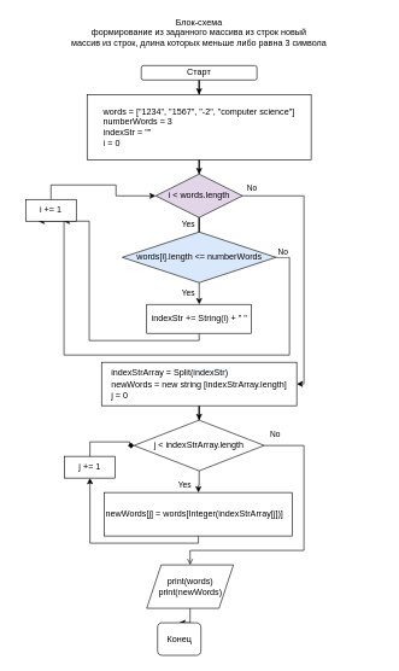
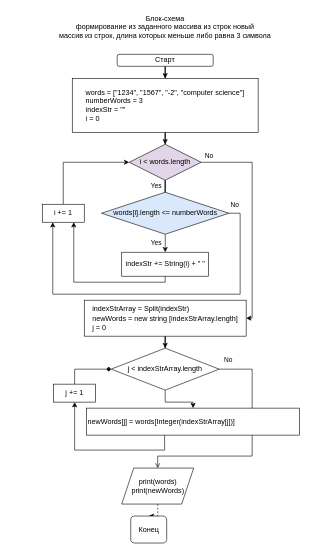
- <mxCell id="13" value="i += 1" style="rounded=0;whiteSpace=wrap;html=1;" parent="1" vertex="1"><mxGeometry x="35" y="275" width="70" height="30" as="geometry" /></mxCell>
+ <mxCell id="13" value="i += 1" style="rounded=0;whiteSpace=wrap;html=1;" parent="1" vertex="1"><mxGeometry x="70" y="340" width="70" height="30" as="geometry" /></mxCell>
- <mxCell id="25" value="j += 1" style="rounded=0;whiteSpace=wrap;html=1;" parent="1" vertex="1"><mxGeometry x="89" y="630" width="70" height="30" as="geometry" /></mxCell>
+ <mxCell id="25" value="j += 1" style="rounded=0;whiteSpace=wrap;html=1;" parent="1" vertex="1"><mxGeometry x="89" y="640" width="70" height="30" as="geometry" /></mxCell>
- <mxCell id="23" value="&lt;span style=&quot;background-color: rgb(255, 255, 255);&quot;&gt;newWords[j] =&amp;nbsp;&lt;/span&gt;words[Integer(&lt;span style=&quot;background-color: rgb(255, 255, 255);&quot;&gt;indexStrArray[j])]&lt;/span&gt;" style="rounded=0;whiteSpace=wrap;html=1;fontFamily=Helvetica;align=left;" parent="1" vertex="1"><mxGeometry x="144" y="680" width="260" height="60" as="geometry" /></mxCell>
+ <mxCell id="23" value="&lt;span style=&quot;background-color: rgb(255, 255, 255);&quot;&gt;newWords[j] =&amp;nbsp;&lt;/span&gt;words[Integer(&lt;span style=&quot;background-color: rgb(255, 255, 255);&quot;&gt;indexStrArray[j])]&lt;/span&gt;" style="rounded=0;whiteSpace=wrap;html=1;fontFamily=Helvetica;align=left;" parent="1" vertex="1"><mxGeometry x="144" y="680" width="355" height="45" as="geometry" /></mxCell>
- <mxCell id="26" style="edgeStyle=orthogonalEdgeStyle;rounded=0;orthogonalLoop=1;jettySize=auto;html=1;entryX=0.5;entryY=0;entryDx=0;entryDy=0;fontFamily=Helvetica;" parent="1" source="27" target="28" edge="1"><mxGeometry relative="1" as="geometry" /></mxCell>
+ <mxCell id="26" style="edgeStyle=orthogonalEdgeStyle;rounded=0;orthogonalLoop=1;jettySize=auto;html=1;entryX=0.5;entryY=0;entryDx=0;entryDy=0;fontFamily=Helvetica;dashed=1;" parent="1" source="27" target="28" edge="1"><mxGeometry relative="1" as="geometry" /></mxCell>
